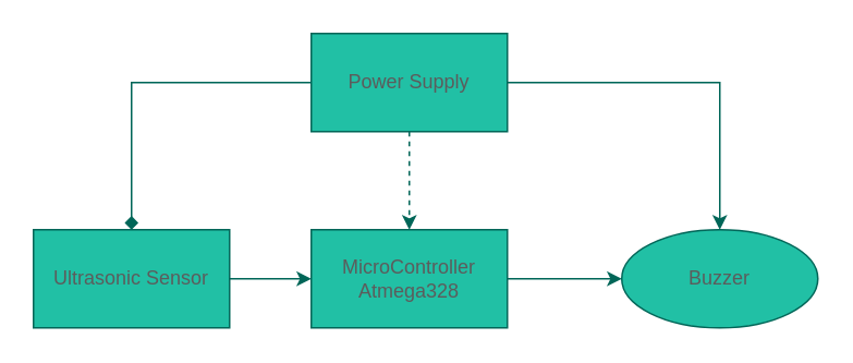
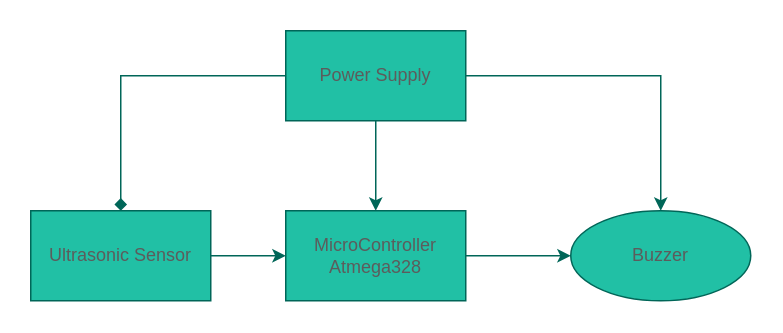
- <mxCell id="2" style="edgeStyle=orthogonalEdgeStyle;rounded=0;orthogonalLoop=1;jettySize=auto;html=1;entryX=0.5;entryY=0;entryDx=0;entryDy=0;strokeColor=#006658;fontColor=#5C5C5C;dashed=1;" edge="1" parent="1" source="5" target="9"><mxGeometry relative="1" as="geometry" /></mxCell>
+ <mxCell id="2" style="edgeStyle=orthogonalEdgeStyle;rounded=0;orthogonalLoop=1;jettySize=auto;html=1;entryX=0.5;entryY=0;entryDx=0;entryDy=0;strokeColor=#006658;fontColor=#5C5C5C;" edge="1" parent="1" source="5" target="9"><mxGeometry relative="1" as="geometry" /></mxCell>
